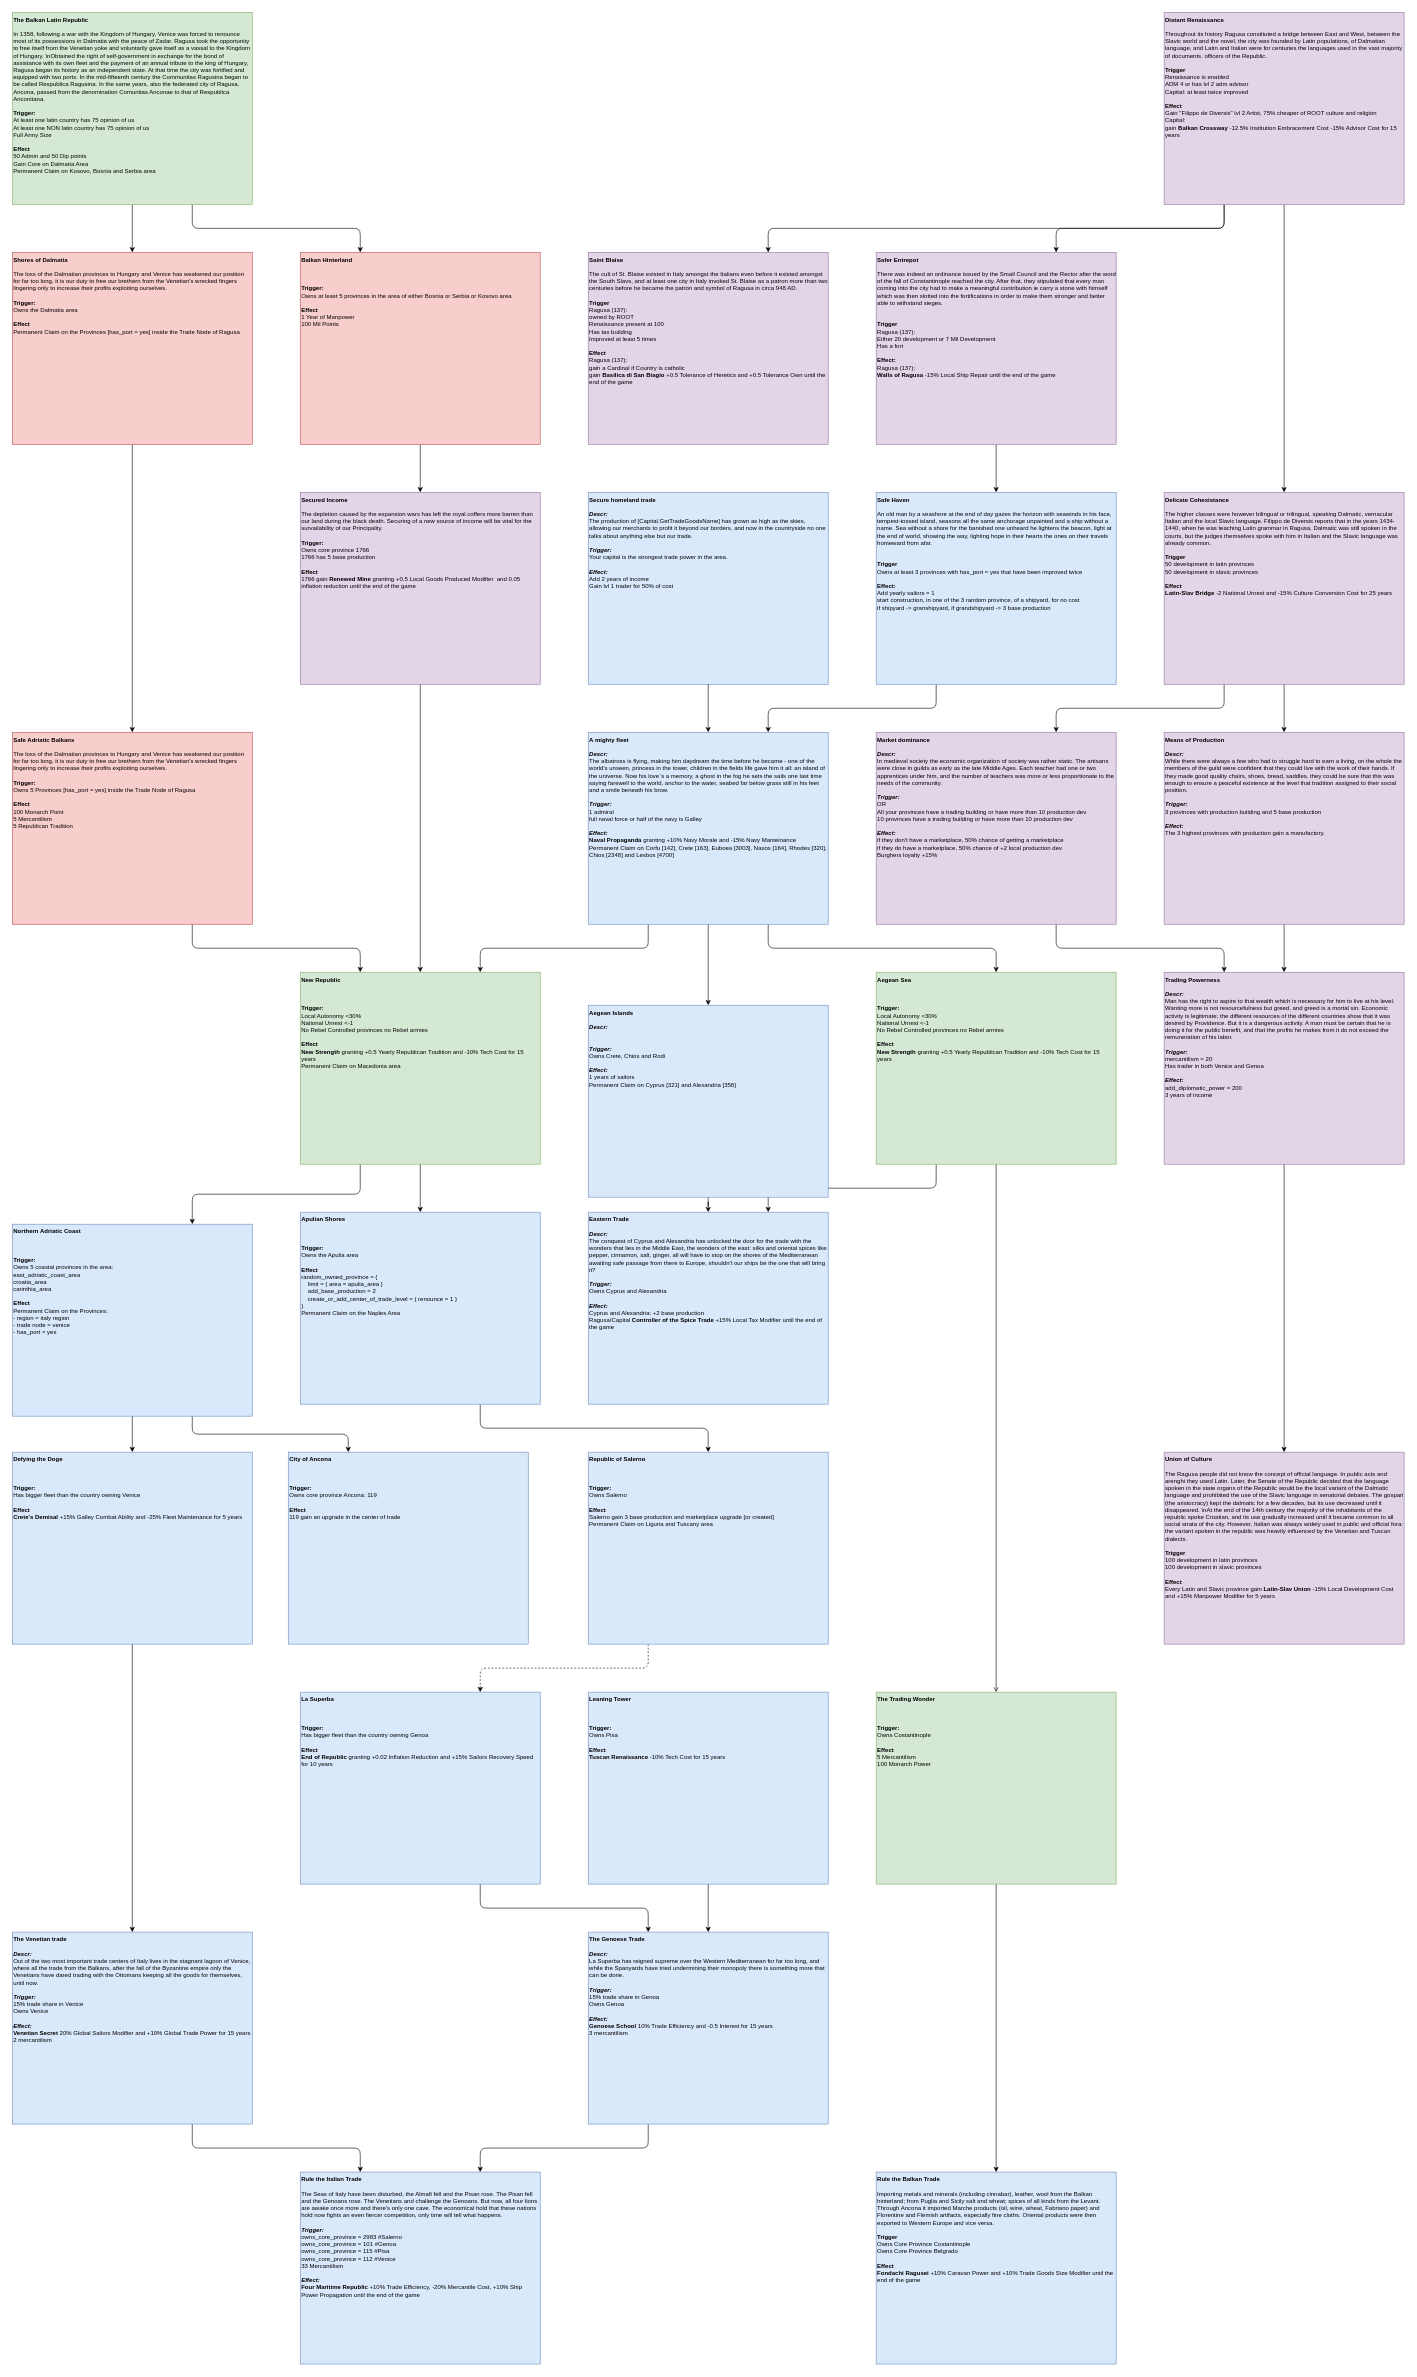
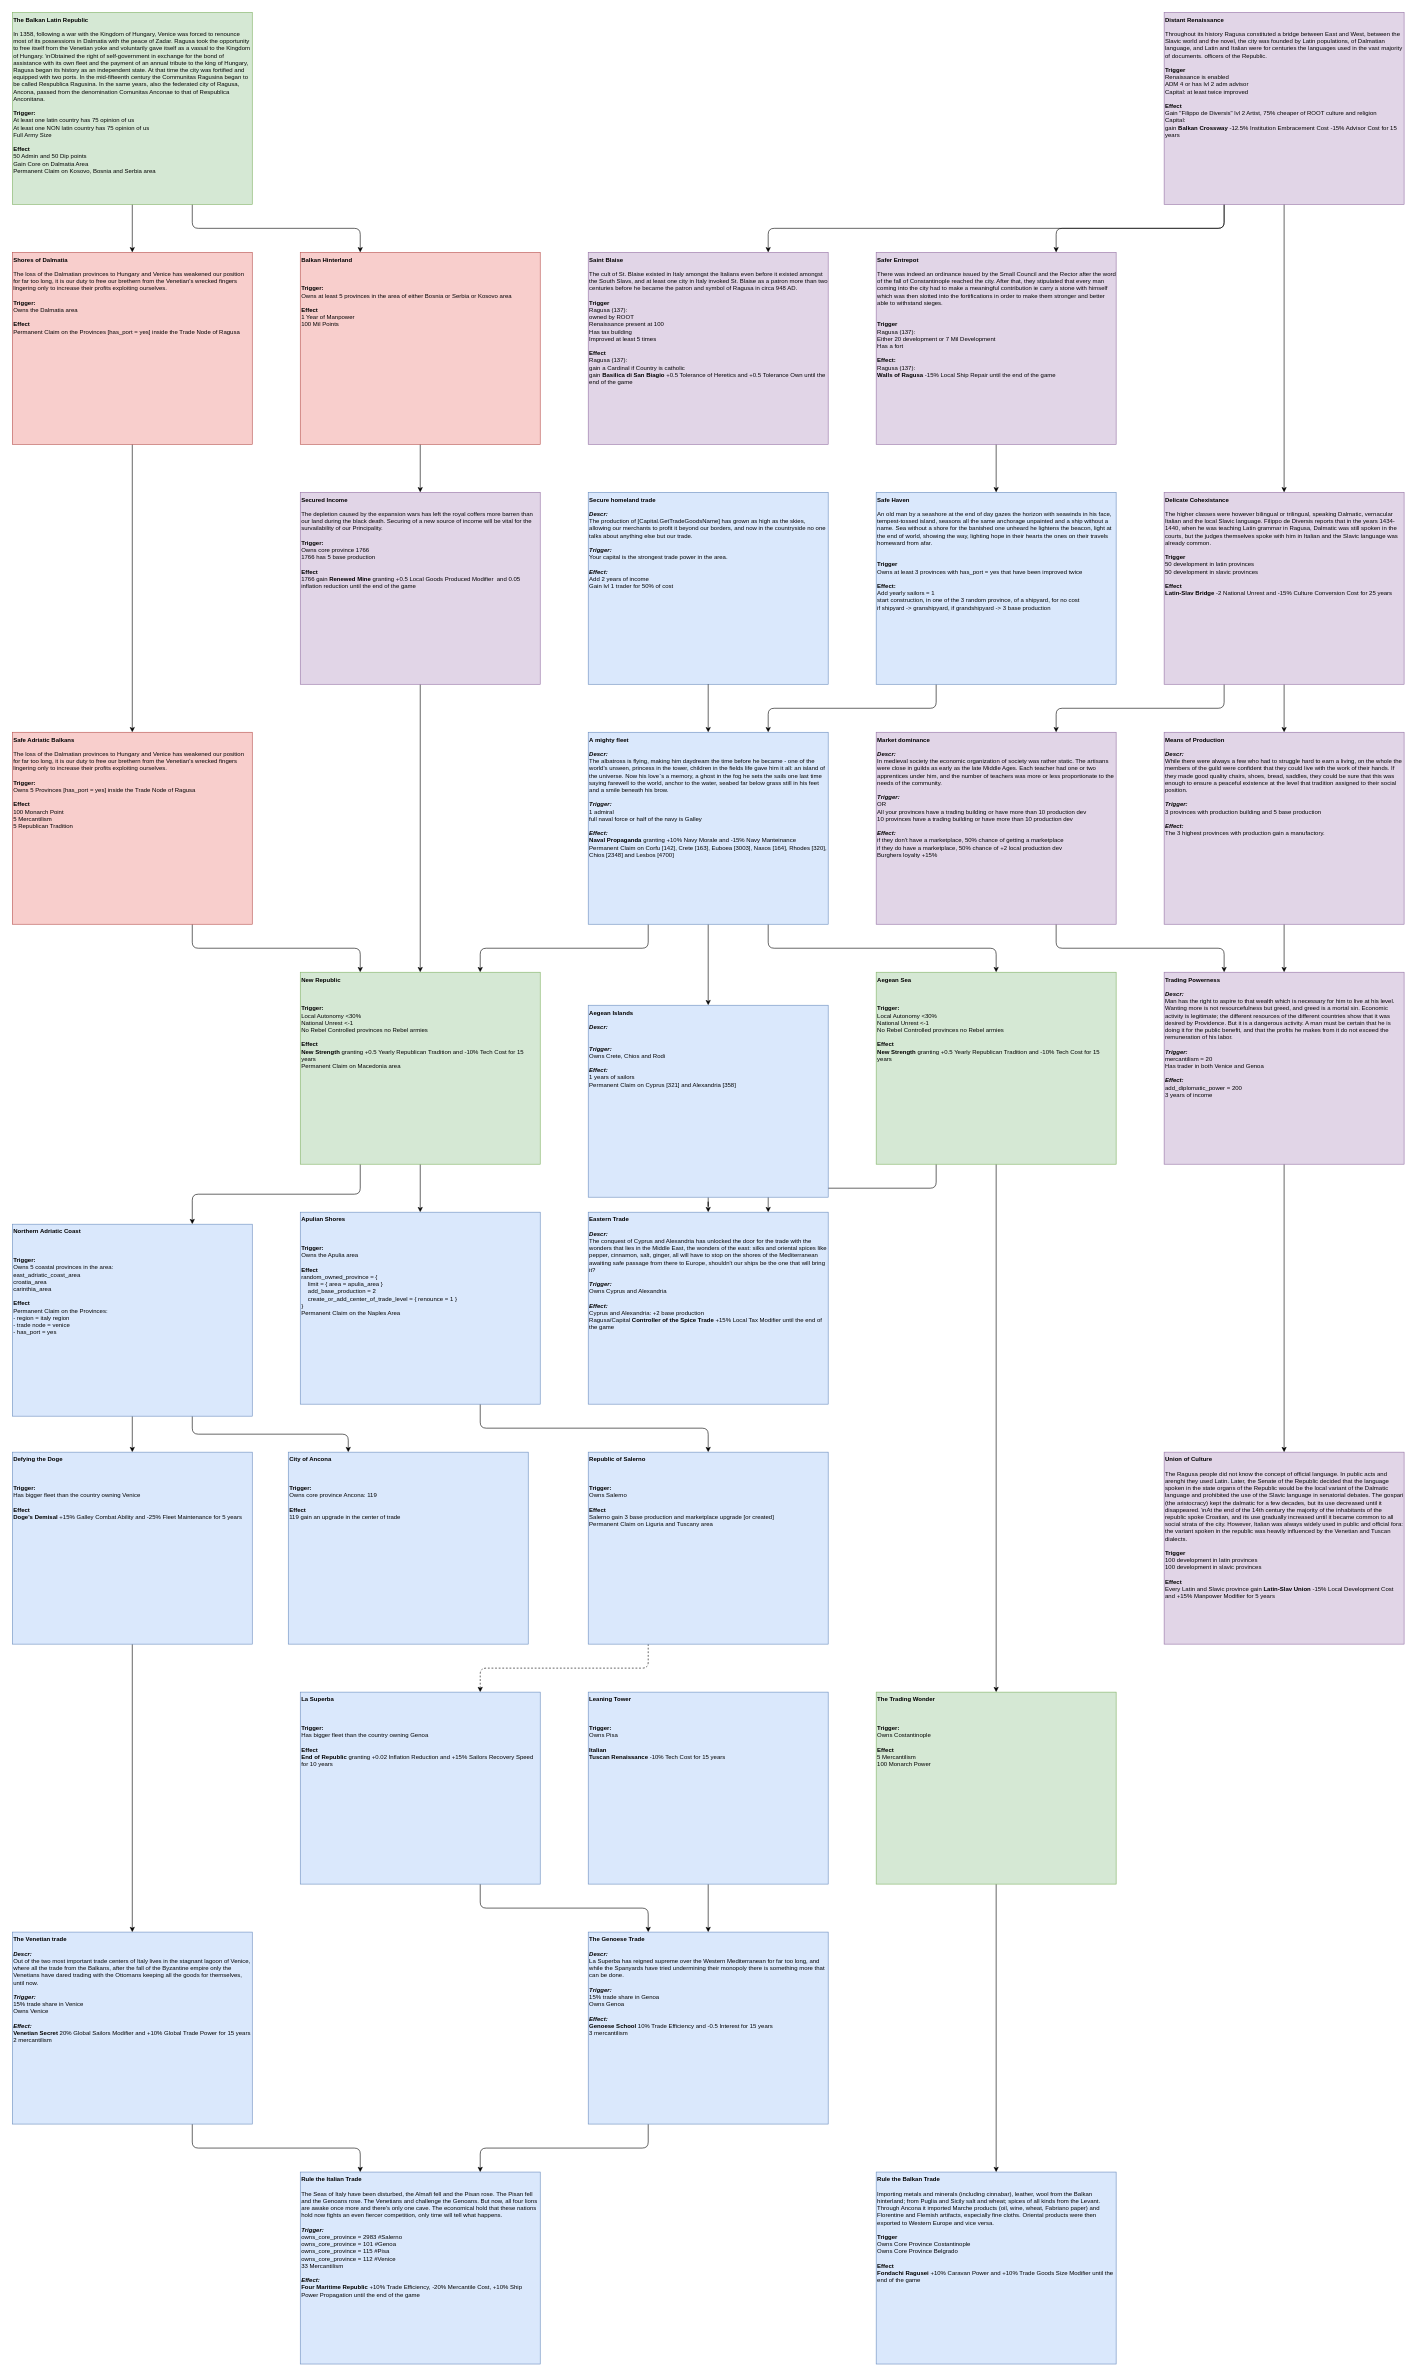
- <mxCell id="66" value="&lt;b style=&quot;font-size: 10px&quot;&gt;Defying the Doge&lt;br style=&quot;font-size: 10px&quot;&gt;&lt;/b&gt;&lt;br style=&quot;font-size: 10px&quot;&gt;&lt;div style=&quot;font-size: 10px&quot;&gt;&lt;br&gt;&lt;/div&gt;&lt;br style=&quot;font-size: 10px&quot;&gt;&lt;b style=&quot;font-size: 10px&quot;&gt;Trigger:&lt;/b&gt;&lt;br style=&quot;font-size: 10px&quot;&gt;Has bigger fleet than the country owning Venice&lt;br&gt;&lt;br style=&quot;font-size: 10px&quot;&gt;&lt;b style=&quot;font-size: 10px&quot;&gt;Effect&lt;br&gt;&lt;/b&gt;&lt;b&gt;Crete's Demisal&lt;/b&gt;&amp;nbsp;+15% Galley Combat Ability and -25% Fleet Maintenance for 5 years" style="rounded=0;whiteSpace=wrap;html=1;align=left;fillColor=#dae8fc;strokeColor=#6c8ebf;verticalAlign=top;fontSize=10;" parent="1" vertex="1"><mxGeometry y="2420" width="400" height="320" as="geometry" x="20" /></mxCell>
+ <mxCell id="66" value="&lt;b style=&quot;font-size: 10px&quot;&gt;Defying the Doge&lt;br style=&quot;font-size: 10px&quot;&gt;&lt;/b&gt;&lt;br style=&quot;font-size: 10px&quot;&gt;&lt;div style=&quot;font-size: 10px&quot;&gt;&lt;br&gt;&lt;/div&gt;&lt;br style=&quot;font-size: 10px&quot;&gt;&lt;b style=&quot;font-size: 10px&quot;&gt;Trigger:&lt;/b&gt;&lt;br style=&quot;font-size: 10px&quot;&gt;Has bigger fleet than the country owning Venice&lt;br&gt;&lt;br style=&quot;font-size: 10px&quot;&gt;&lt;b style=&quot;font-size: 10px&quot;&gt;Effect&lt;br&gt;&lt;/b&gt;&lt;b&gt;Doge's Demisal&lt;/b&gt;&amp;nbsp;+15% Galley Combat Ability and -25% Fleet Maintenance for 5 years" style="rounded=0;whiteSpace=wrap;html=1;align=left;fillColor=#dae8fc;strokeColor=#6c8ebf;verticalAlign=top;fontSize=10;" parent="1" vertex="1"><mxGeometry y="2420" width="400" height="320" as="geometry" x="20" /></mxCell>
- <mxCell id="43" value="" style="edgeStyle=orthogonalEdgeStyle;rounded=1;orthogonalLoop=1;jettySize=auto;html=1;fontSize=10;endArrow=open;" parent="1" source="45" target="47" edge="1"><mxGeometry relative="1" as="geometry" /></mxCell>
+ <mxCell id="43" value="" style="edgeStyle=orthogonalEdgeStyle;rounded=1;orthogonalLoop=1;jettySize=auto;html=1;fontSize=10;" parent="1" source="45" target="47" edge="1"><mxGeometry relative="1" as="geometry" /></mxCell>
- <mxCell id="62" value="&lt;b&gt;Leaning Tower&amp;nbsp;&lt;/b&gt;&lt;br style=&quot;font-size: 10px&quot;&gt;&lt;br style=&quot;font-size: 10px&quot;&gt;&lt;div style=&quot;font-size: 10px&quot;&gt;&lt;br&gt;&lt;/div&gt;&lt;br style=&quot;font-size: 10px&quot;&gt;&lt;b style=&quot;font-size: 10px&quot;&gt;Trigger:&lt;/b&gt;&lt;br style=&quot;font-size: 10px&quot;&gt;Owns Pisa&lt;br&gt;&lt;br style=&quot;font-size: 10px&quot;&gt;&lt;span style=&quot;font-size: 10px&quot;&gt;&lt;b&gt;Effect&lt;/b&gt;&lt;br&gt;&lt;b&gt;Tuscan Renaissance&lt;/b&gt;&amp;nbsp;-10% Tech Cost for 15 years&lt;br&gt;&lt;/span&gt;" style="rounded=0;whiteSpace=wrap;html=1;align=left;fillColor=#dae8fc;strokeColor=#6c8ebf;verticalAlign=top;fontSize=10;" parent="1" vertex="1"><mxGeometry x="980" y="2820" width="400" height="320" as="geometry" /></mxCell>
+ <mxCell id="62" value="&lt;b&gt;Leaning Tower&amp;nbsp;&lt;/b&gt;&lt;br style=&quot;font-size: 10px&quot;&gt;&lt;br style=&quot;font-size: 10px&quot;&gt;&lt;div style=&quot;font-size: 10px&quot;&gt;&lt;br&gt;&lt;/div&gt;&lt;br style=&quot;font-size: 10px&quot;&gt;&lt;b style=&quot;font-size: 10px&quot;&gt;Trigger:&lt;/b&gt;&lt;br style=&quot;font-size: 10px&quot;&gt;Owns Pisa&lt;br&gt;&lt;br style=&quot;font-size: 10px&quot;&gt;&lt;span style=&quot;font-size: 10px&quot;&gt;&lt;b&gt;Italian&lt;/b&gt;&lt;br&gt;&lt;b&gt;Tuscan Renaissance&lt;/b&gt;&amp;nbsp;-10% Tech Cost for 15 years&lt;br&gt;&lt;/span&gt;" style="rounded=0;whiteSpace=wrap;html=1;align=left;fillColor=#dae8fc;strokeColor=#6c8ebf;verticalAlign=top;fontSize=10;" parent="1" vertex="1"><mxGeometry x="980" y="2820" width="400" height="320" as="geometry" /></mxCell>
